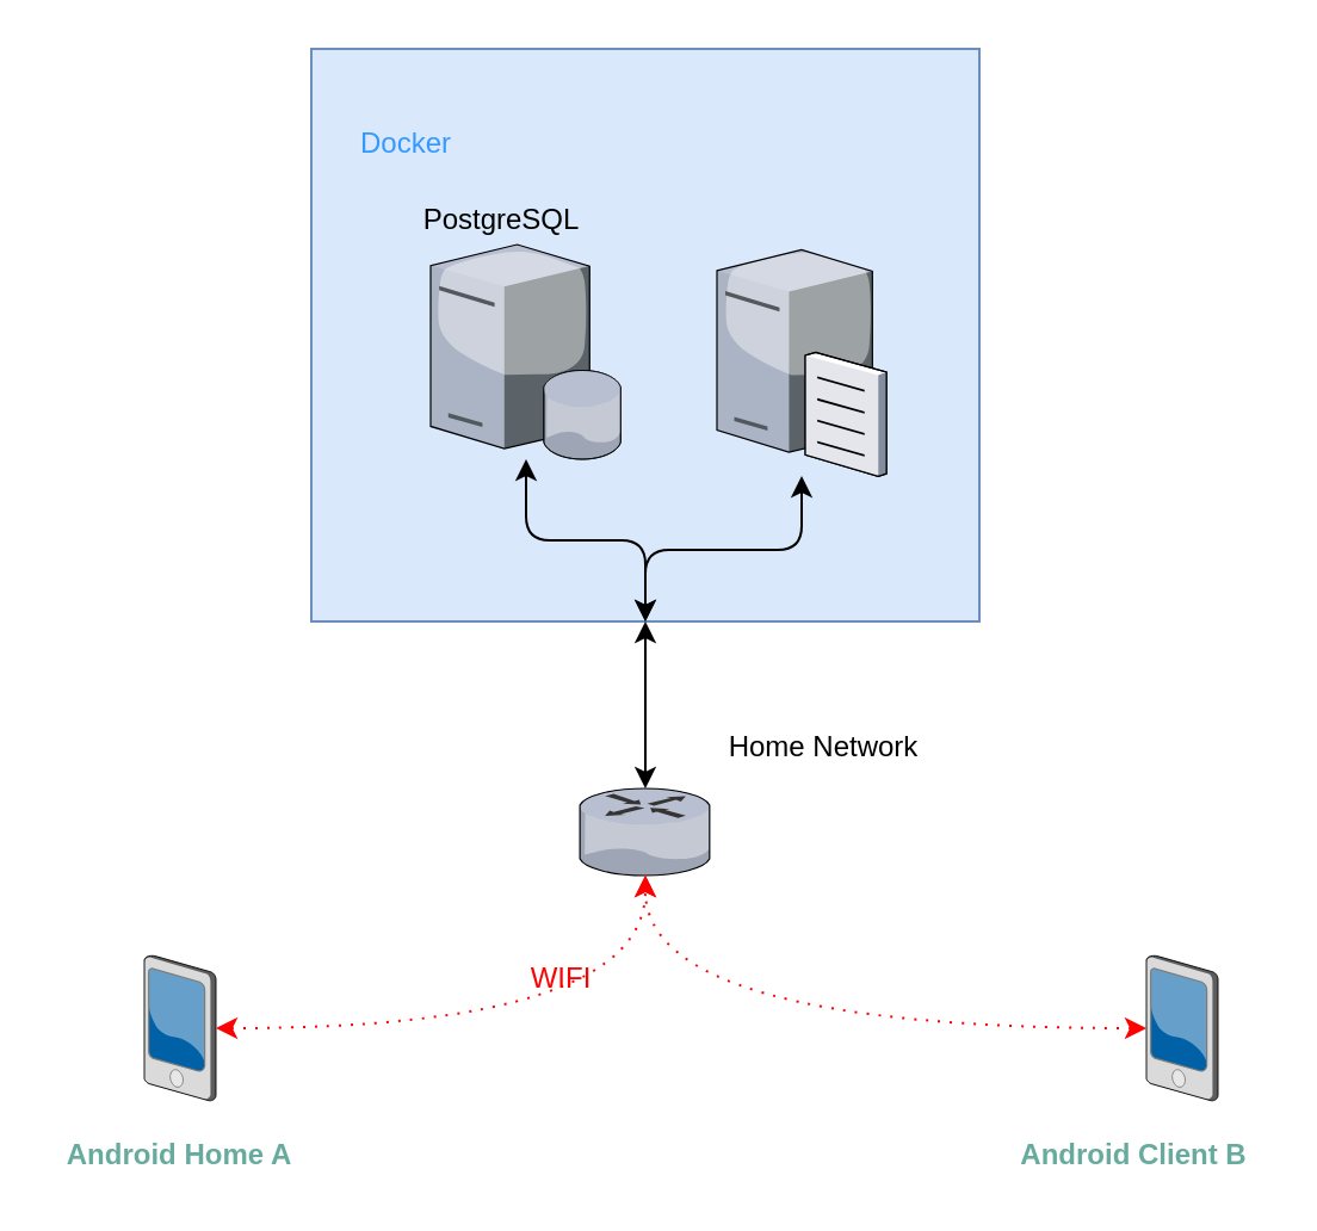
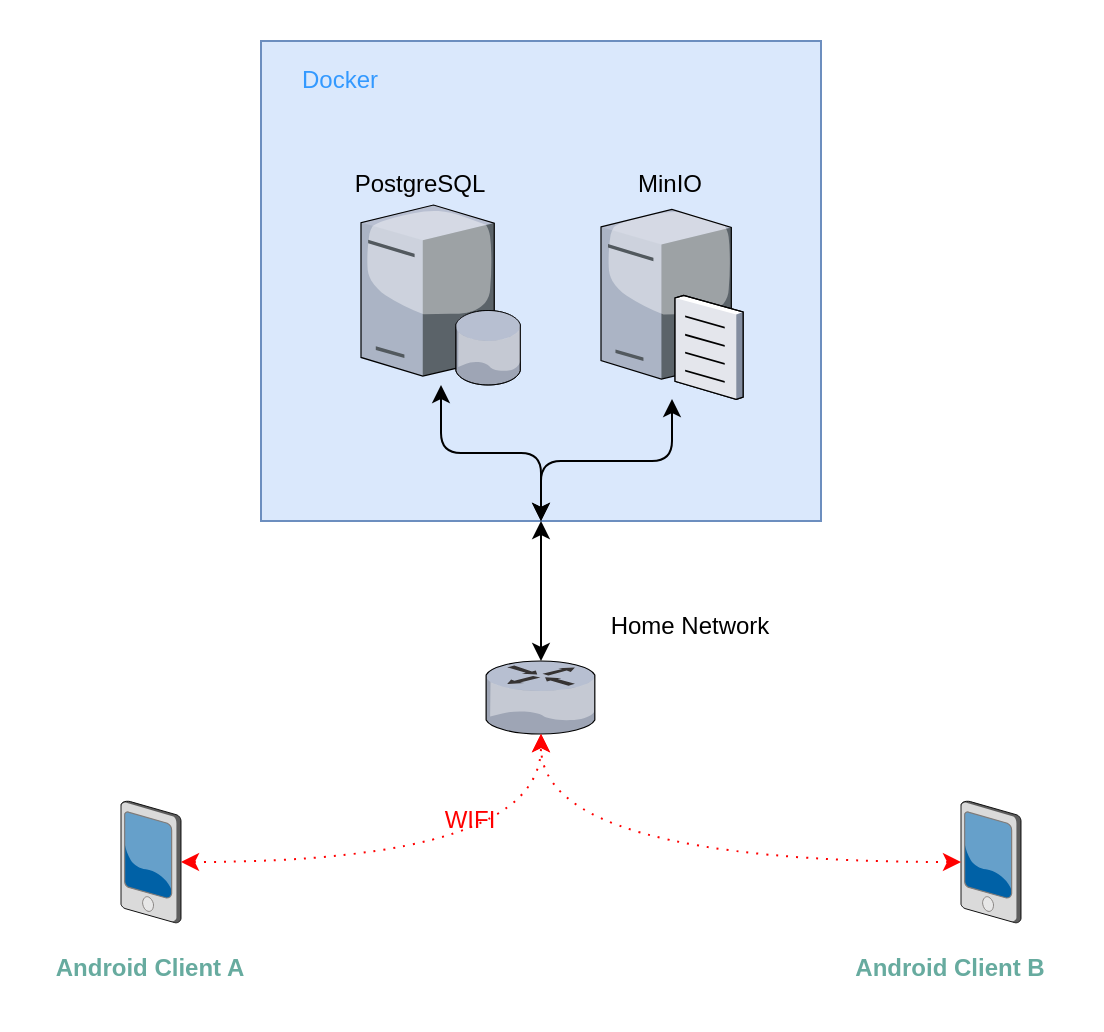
- <mxCell id="8" value="Docker" style="text;html=1;strokeColor=none;fillColor=none;align=center;verticalAlign=middle;whiteSpace=wrap;rounded=0;fontColor=#3399FF;" vertex="1" parent="1"><mxGeometry x="140" y="50" width="60" height="20" as="geometry" /></mxCell>
+ <mxCell id="8" value="Docker" style="text;html=1;strokeColor=none;fillColor=none;align=center;verticalAlign=middle;whiteSpace=wrap;rounded=0;fontColor=#3399FF;" vertex="1" parent="1"><mxGeometry x="140" y="30" width="60" height="20" as="geometry" /></mxCell>
+ <mxCell id="10" value="MinIO&lt;br&gt;" style="text;html=1;strokeColor=none;fillColor=none;align=center;verticalAlign=middle;whiteSpace=wrap;rounded=0;fontColor=#000000;" vertex="1" parent="1"><mxGeometry x="315" y="82" width="40" height="20" as="geometry" /></mxCell>
- <mxCell id="18" value="Android Home A" style="text;html=1;strokeColor=none;fillColor=none;align=center;verticalAlign=middle;whiteSpace=wrap;rounded=0;fontColor=#67AB9F;fontStyle=1" vertex="1" parent="1"><mxGeometry x="20" y="474" width="110" height="20" as="geometry" /></mxCell>
+ <mxCell id="18" value="Android Client A" style="text;html=1;strokeColor=none;fillColor=none;align=center;verticalAlign=middle;whiteSpace=wrap;rounded=0;fontColor=#67AB9F;fontStyle=1" vertex="1" parent="1"><mxGeometry x="20" y="474" width="110" height="20" as="geometry" /></mxCell>
